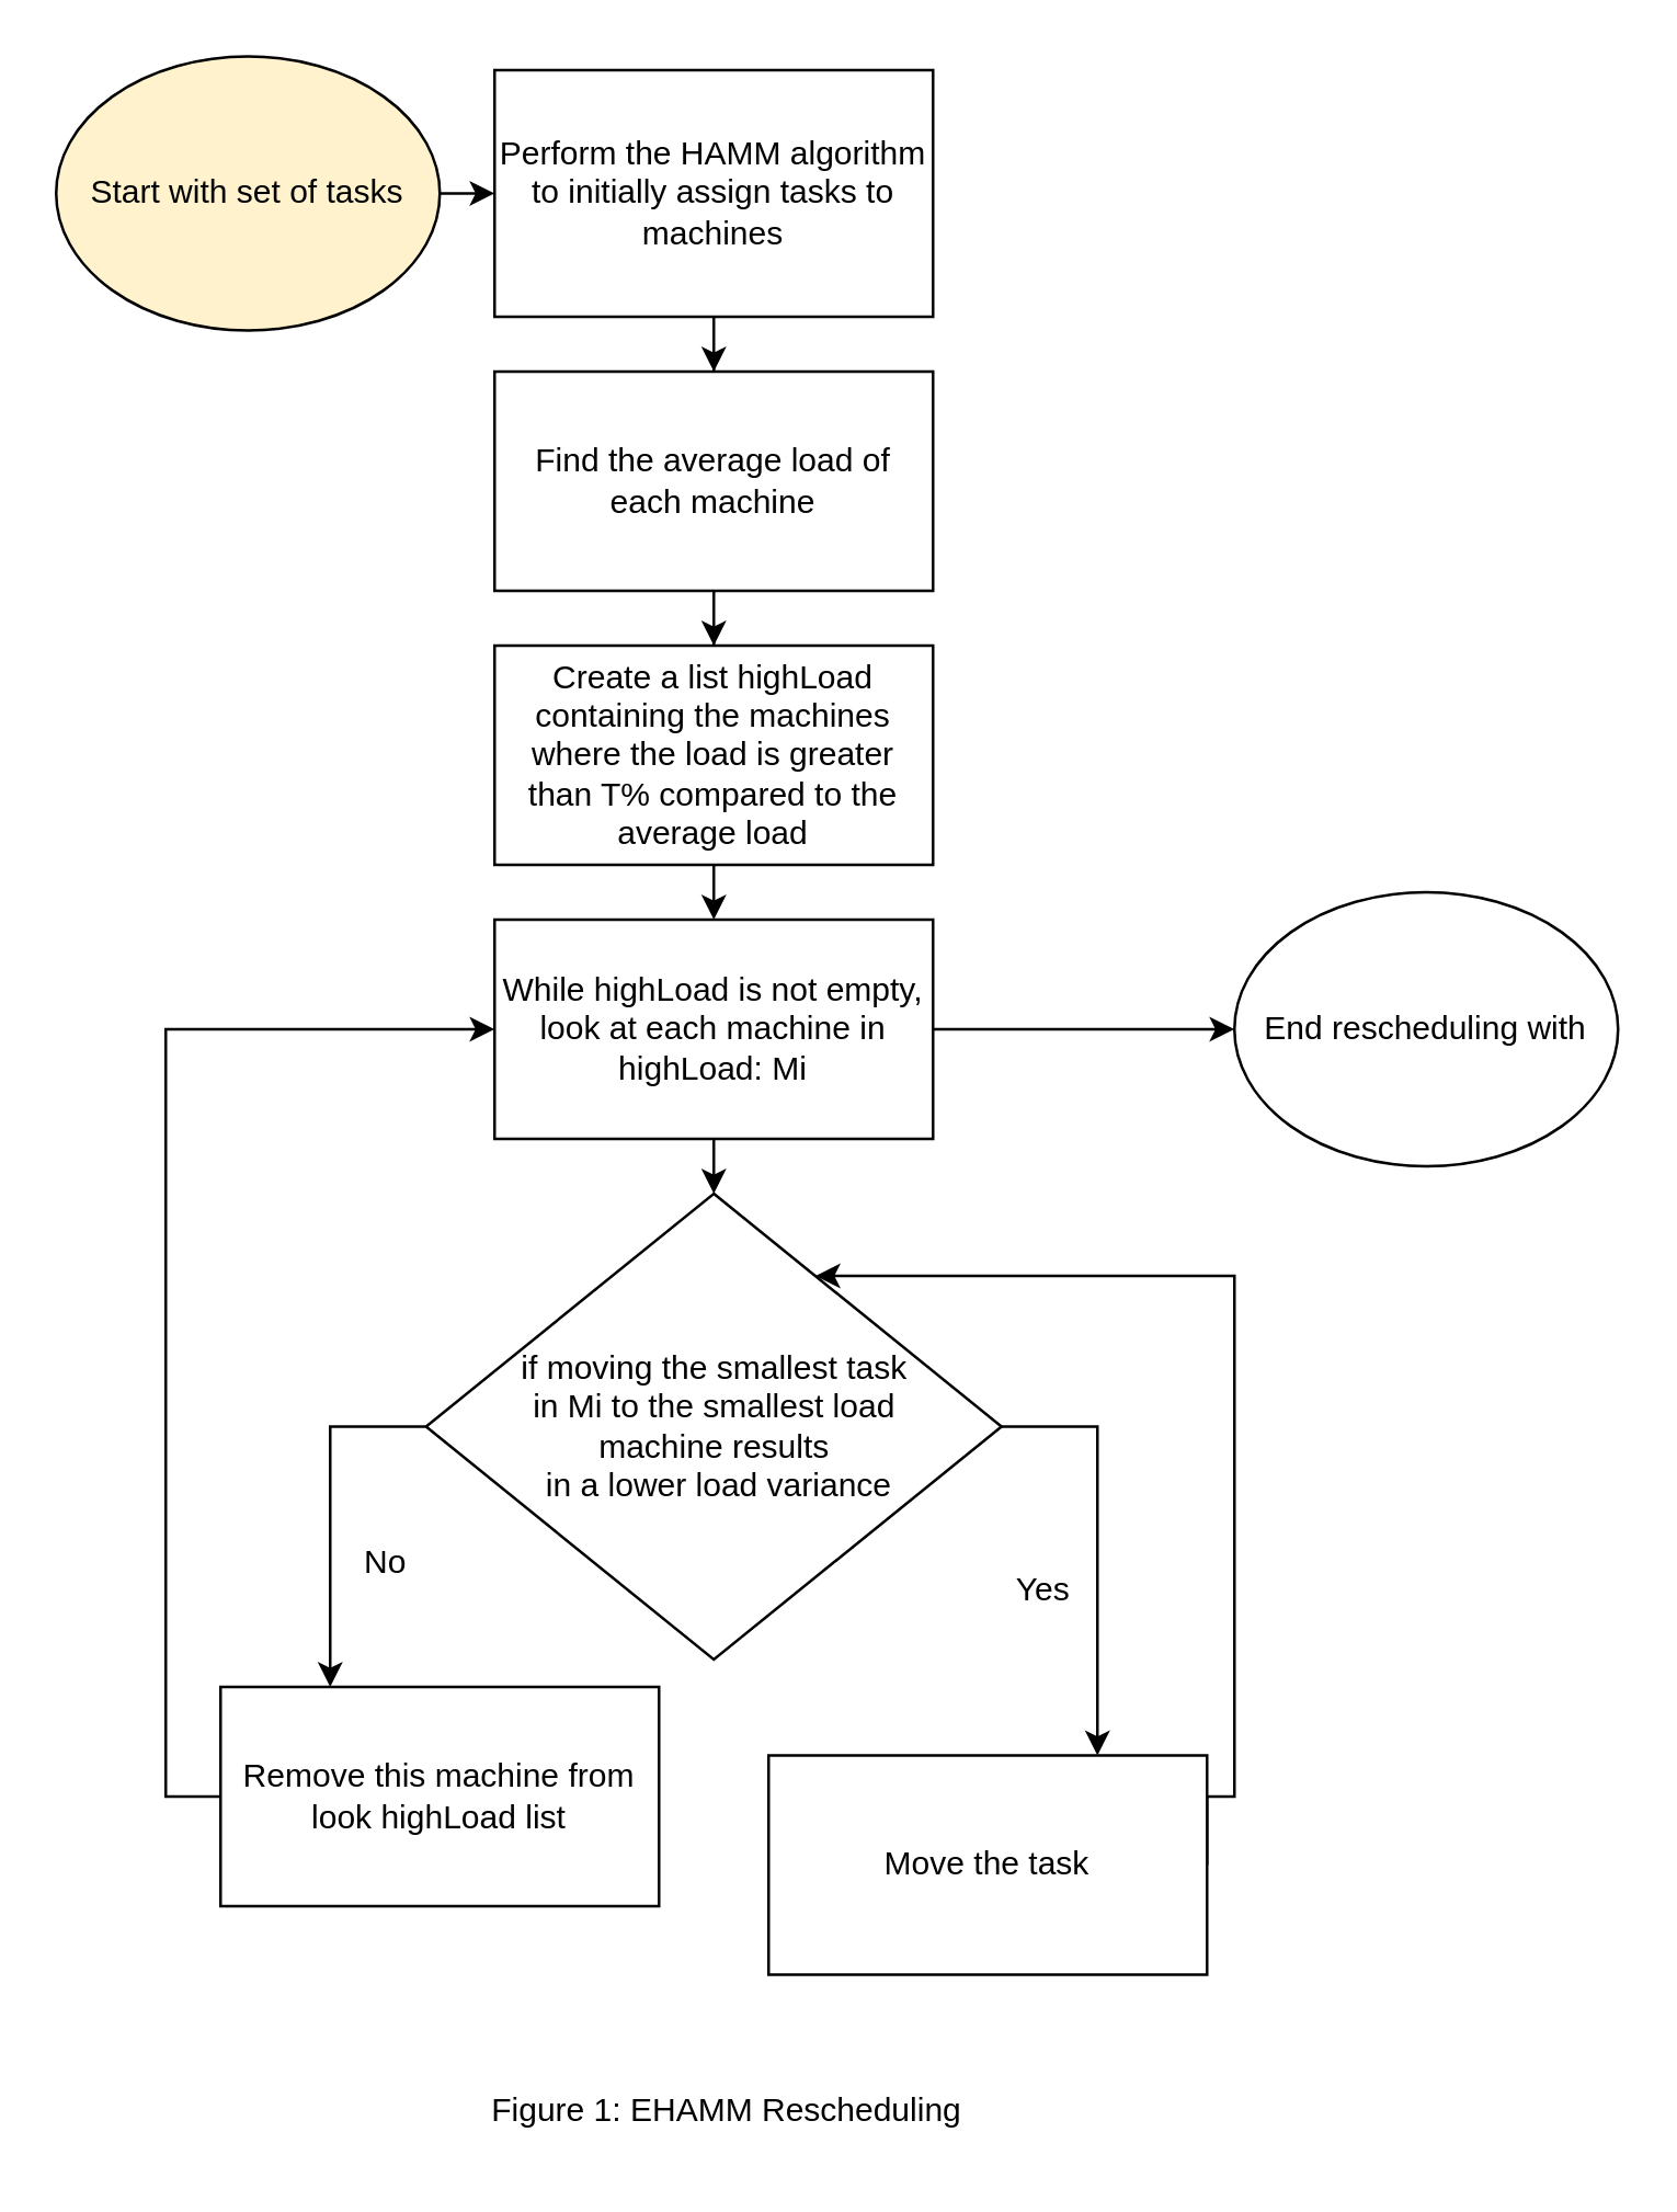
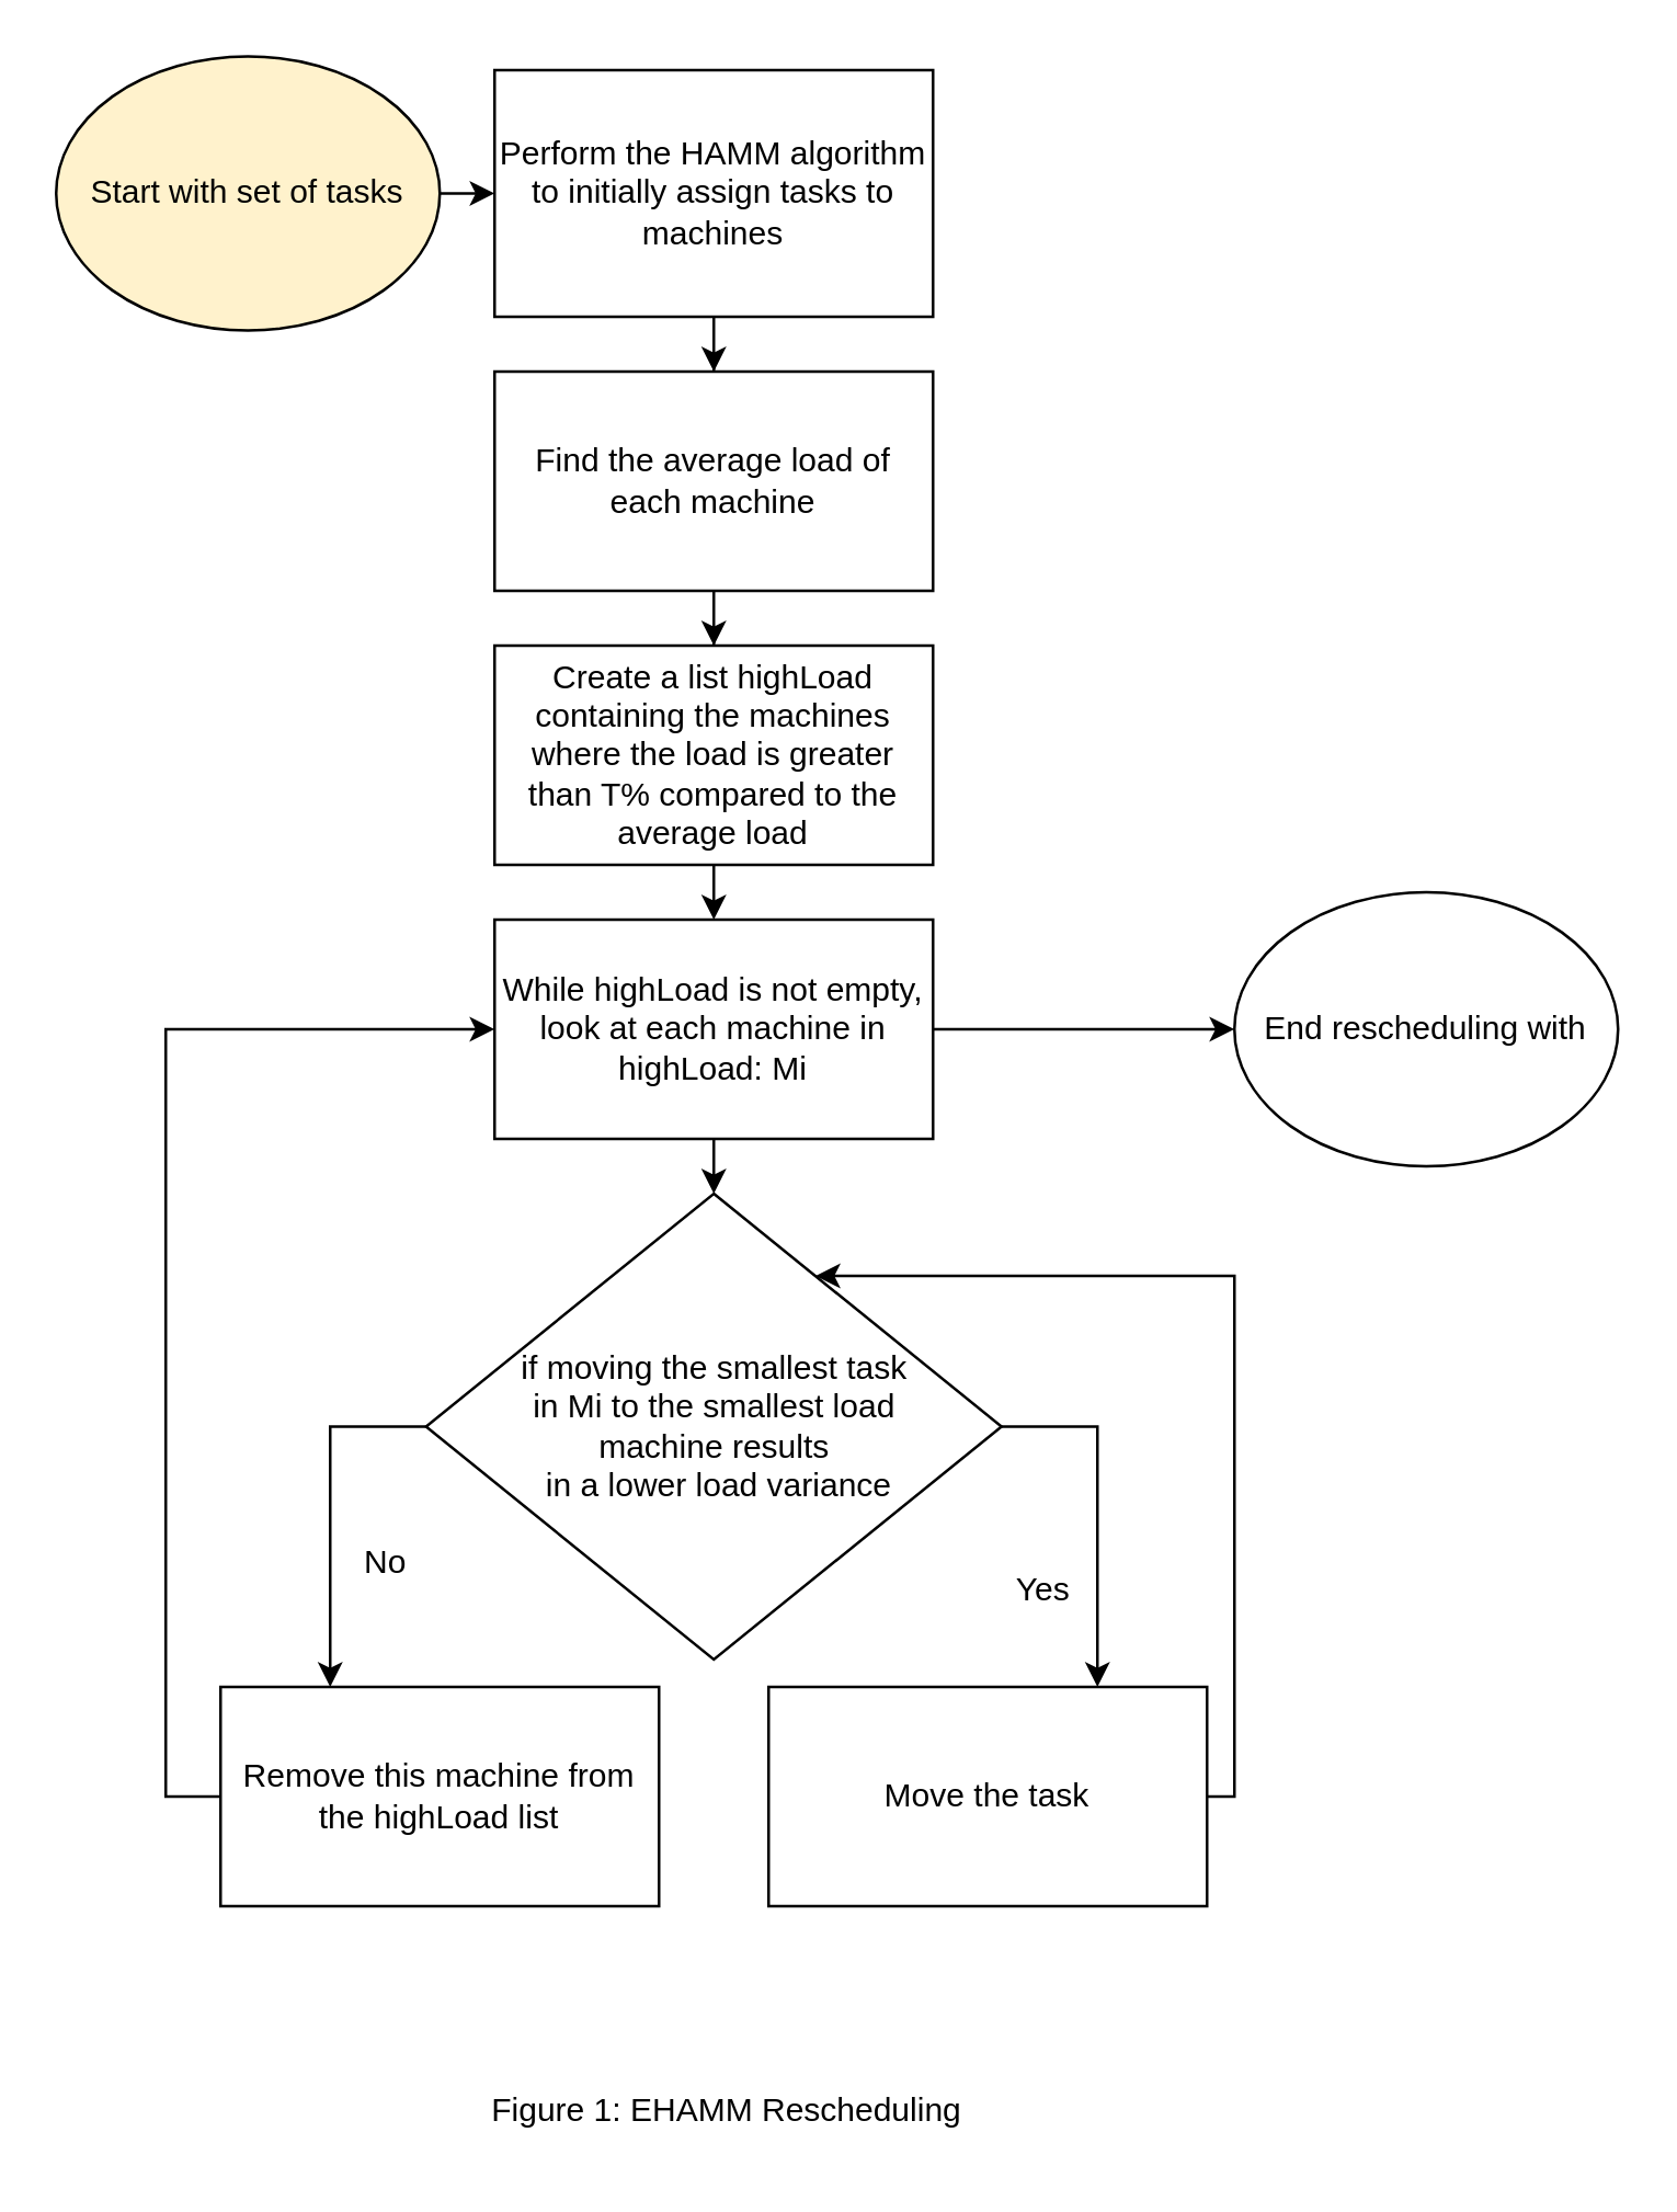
- <mxCell id="16" value="Remove this machine from look highLoad list" style="rounded=0;whiteSpace=wrap;html=1;" vertex="1" parent="1"><mxGeometry x="80" y="615" width="160" height="80" as="geometry" /></mxCell>
+ <mxCell id="16" value="Remove this machine from the highLoad list" style="rounded=0;whiteSpace=wrap;html=1;" vertex="1" parent="1"><mxGeometry x="80" y="615" width="160" height="80" as="geometry" /></mxCell>
- <mxCell id="14" value="Move the task" style="rounded=0;whiteSpace=wrap;html=1;" vertex="1" parent="1"><mxGeometry x="280" y="640" width="160" height="80" as="geometry" /></mxCell>
+ <mxCell id="14" value="Move the task" style="rounded=0;whiteSpace=wrap;html=1;" vertex="1" parent="1"><mxGeometry x="280" y="615" width="160" height="80" as="geometry" /></mxCell>
